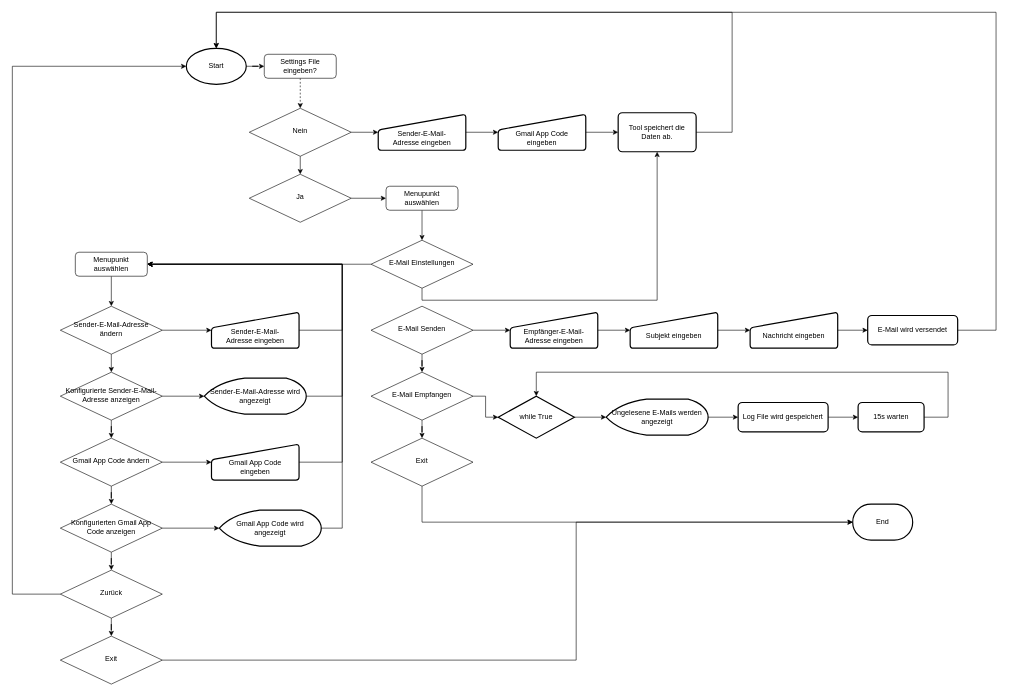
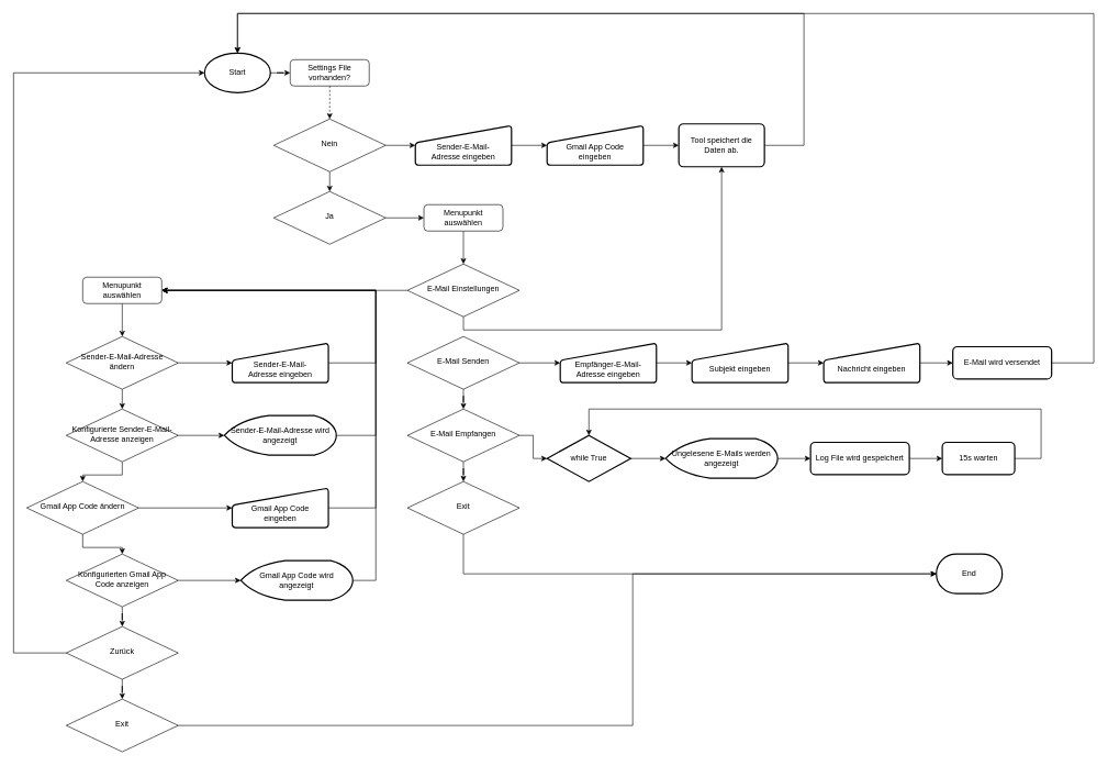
- <mxCell id="3" value="Settings File eingeben?" style="rounded=1;whiteSpace=wrap;html=1;fontSize=12;glass=0;strokeWidth=1;shadow=0;" parent="1" vertex="1"><mxGeometry x="440" y="90" width="120" height="40" as="geometry" /></mxCell>
+ <mxCell id="3" value="Settings File vorhanden?" style="rounded=1;whiteSpace=wrap;html=1;fontSize=12;glass=0;strokeWidth=1;shadow=0;" parent="1" vertex="1"><mxGeometry x="440" y="90" width="120" height="40" as="geometry" /></mxCell>
- <mxCell id="48" value="Gmail App Code ändern" style="rhombus;whiteSpace=wrap;html=1;shadow=0;fontFamily=Helvetica;fontSize=12;align=center;strokeWidth=1;spacing=6;spacingTop=-4;" vertex="1" parent="1"><mxGeometry x="100" y="730" width="170" height="80" as="geometry" /></mxCell>
+ <mxCell id="48" value="Gmail App Code ändern" style="rhombus;whiteSpace=wrap;html=1;shadow=0;fontFamily=Helvetica;fontSize=12;align=center;strokeWidth=1;spacing=6;spacingTop=-4;" vertex="1" parent="1"><mxGeometry x="40" y="730" width="170" height="80" as="geometry" /></mxCell>
